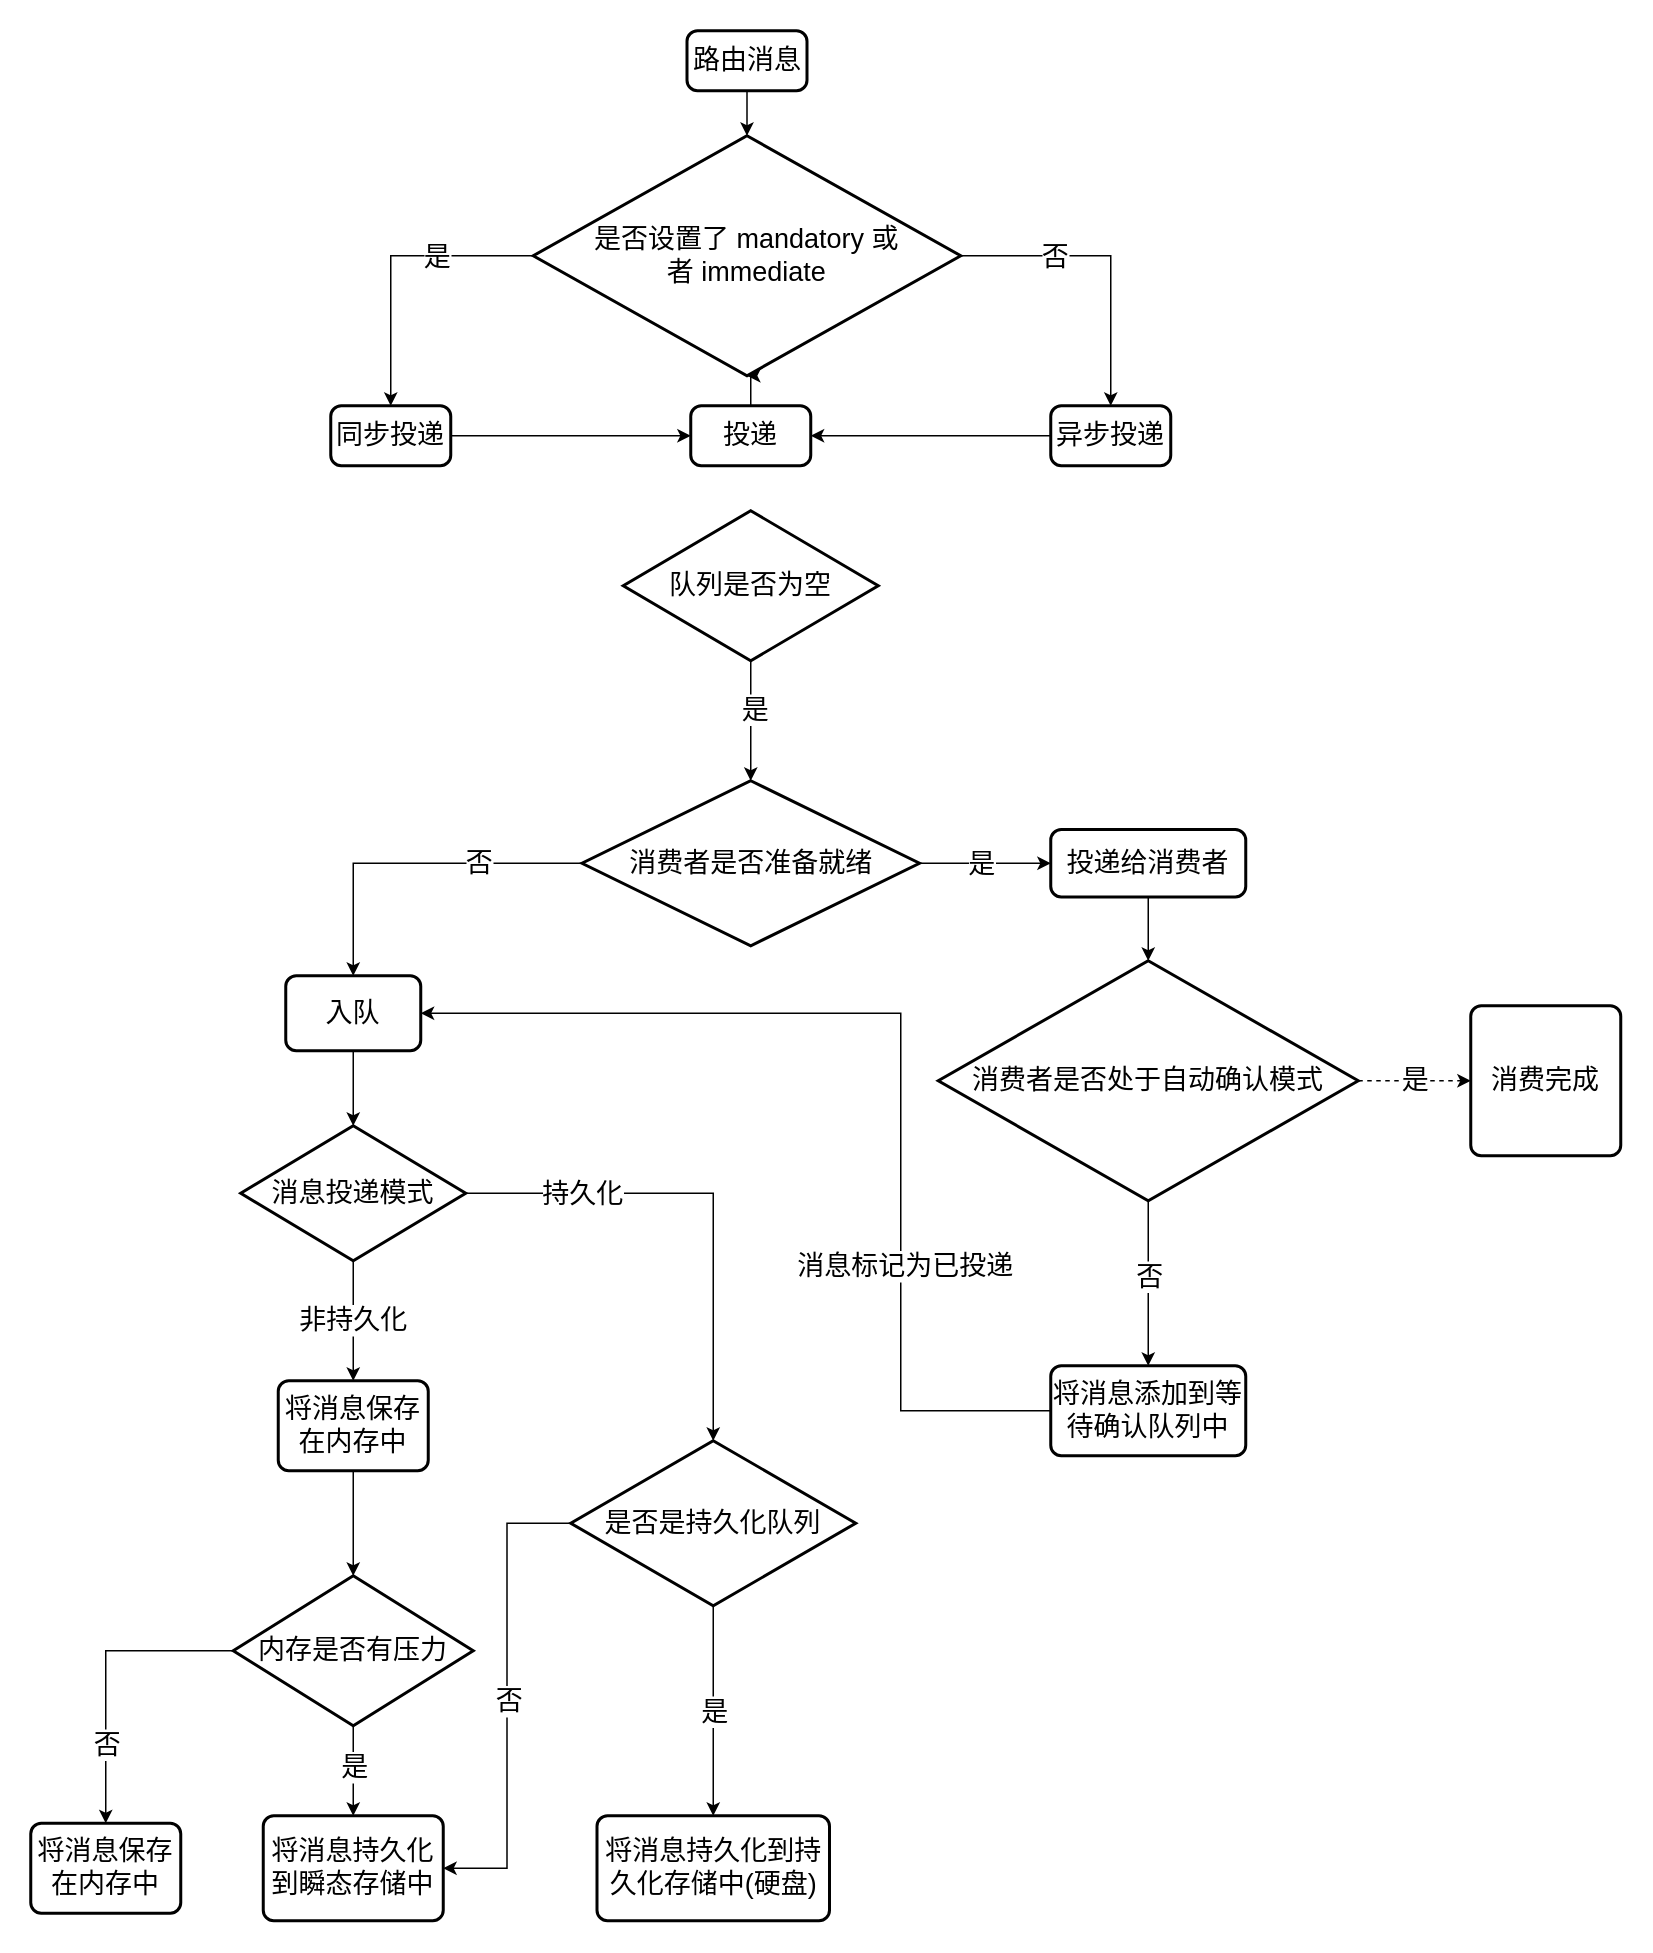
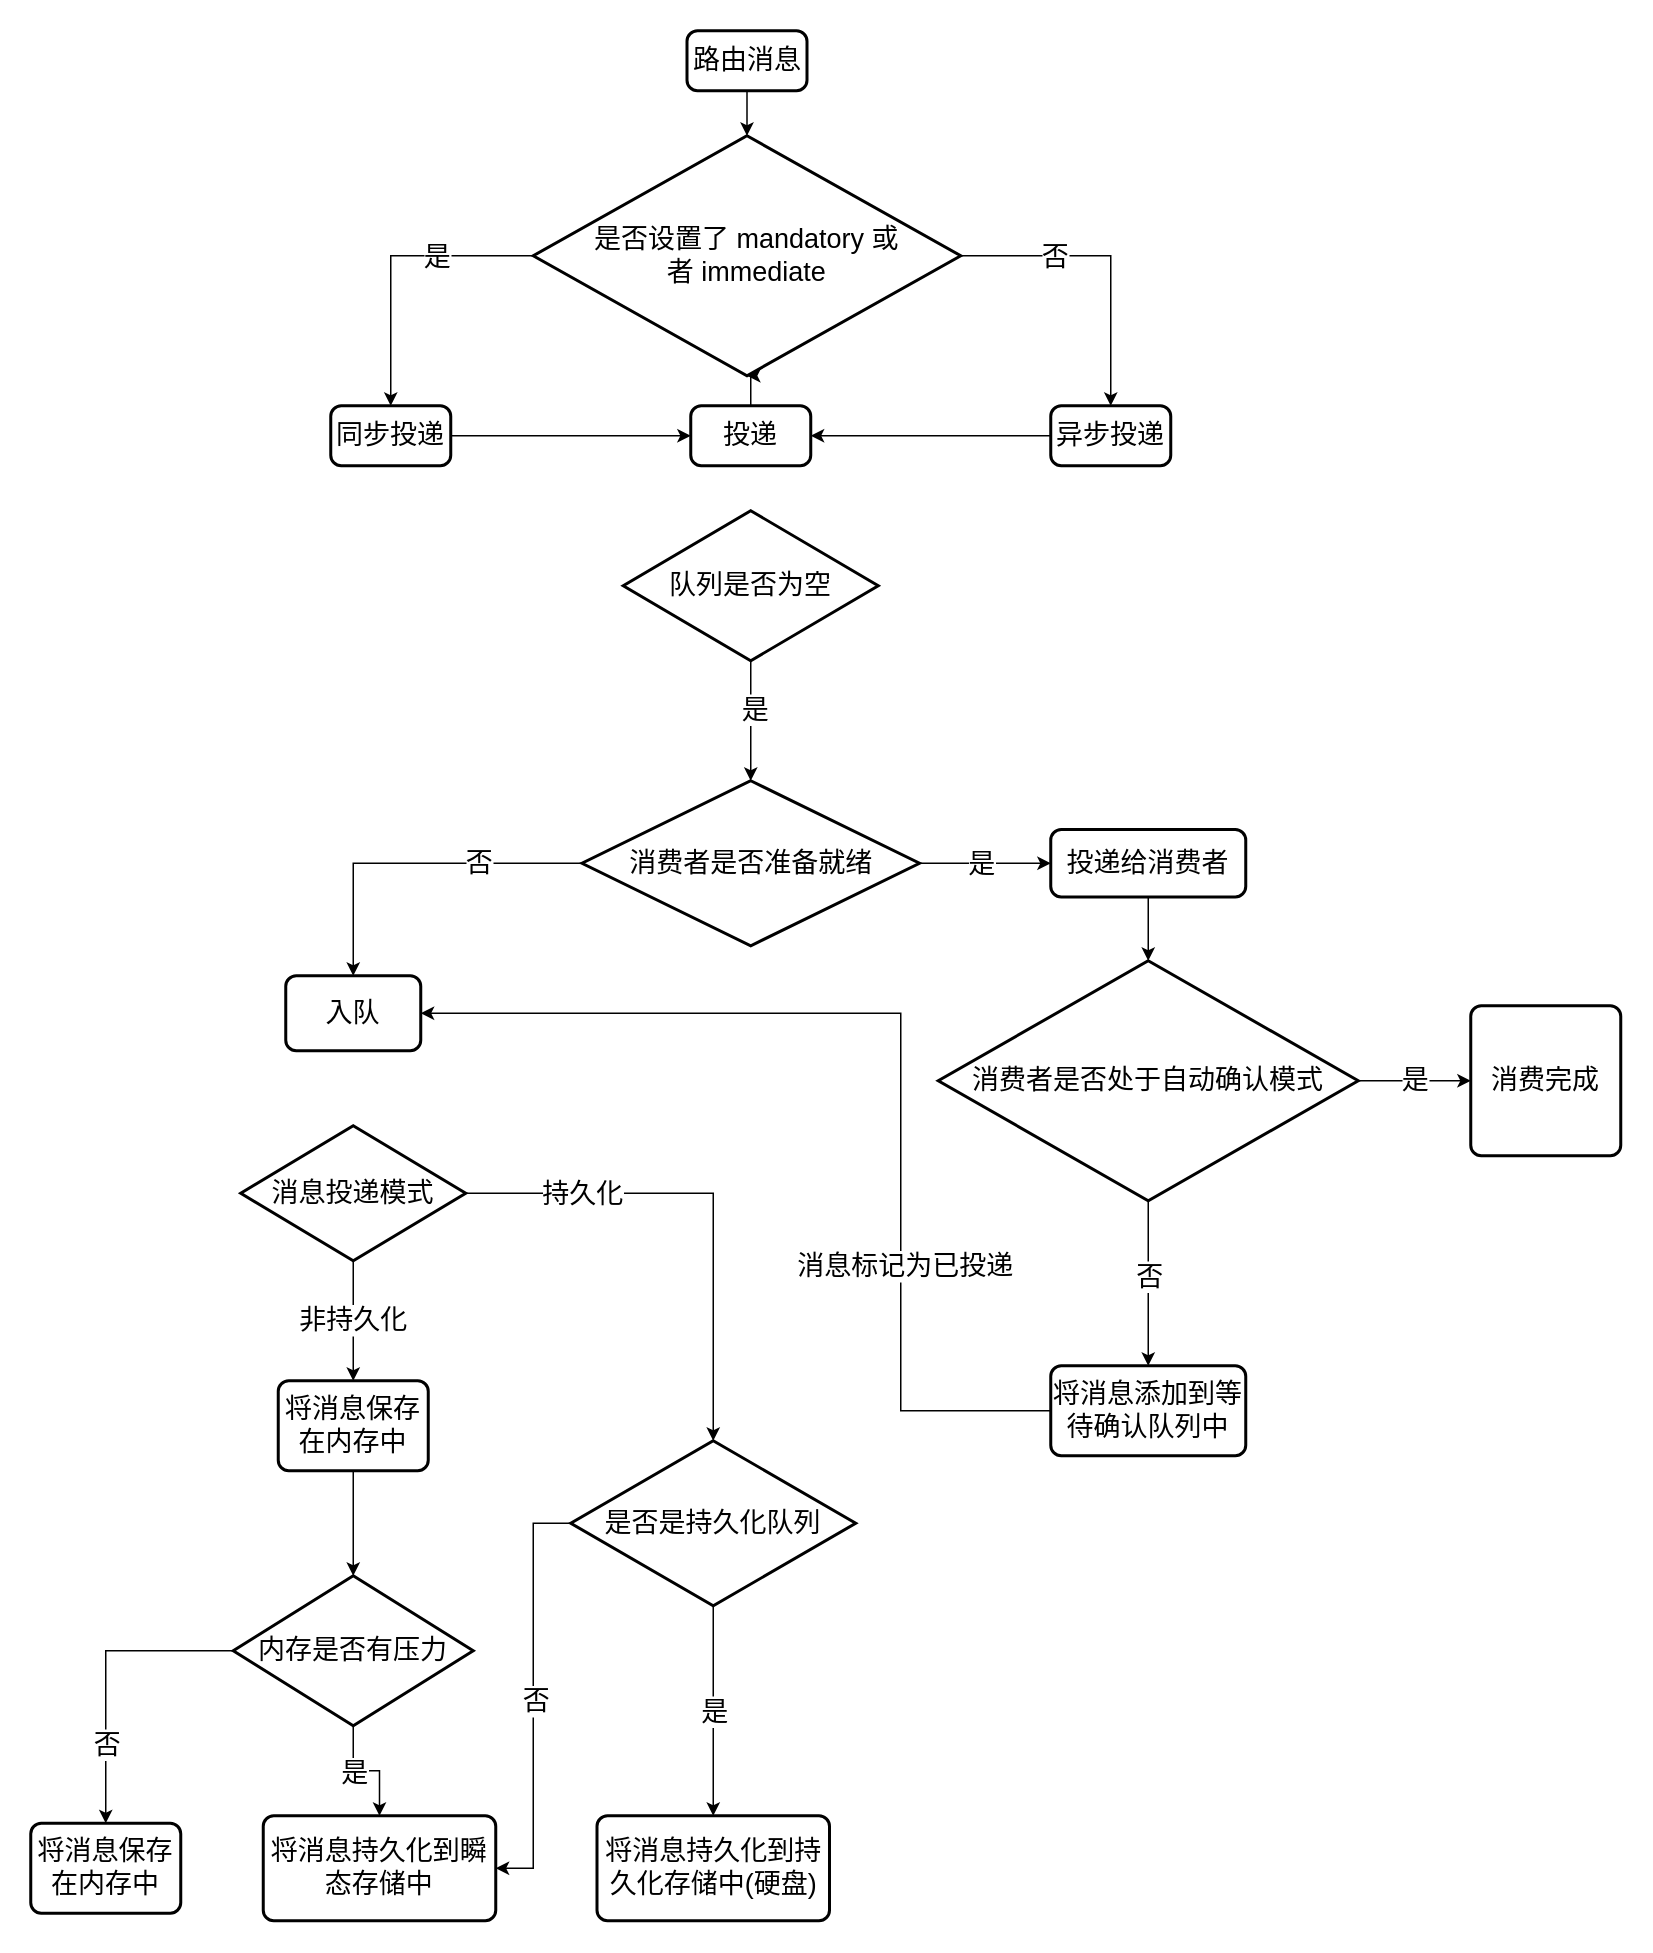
- <mxCell id="28" value="&lt;font style=&quot;font-size: 18px&quot;&gt;是&lt;/font&gt;" style="edgeStyle=orthogonalEdgeStyle;rounded=0;orthogonalLoop=1;jettySize=auto;html=1;entryX=0;entryY=0.5;entryDx=0;entryDy=0;dashed=1;" edge="1" parent="1" source="29" target="33"><mxGeometry relative="1" as="geometry" /></mxCell>
+ <mxCell id="28" value="&lt;font style=&quot;font-size: 18px&quot;&gt;是&lt;/font&gt;" style="edgeStyle=orthogonalEdgeStyle;rounded=0;orthogonalLoop=1;jettySize=auto;html=1;entryX=0;entryY=0.5;entryDx=0;entryDy=0;" edge="1" parent="1" source="29" target="33"><mxGeometry relative="1" as="geometry" /></mxCell>
- <mxCell id="22" style="edgeStyle=orthogonalEdgeStyle;rounded=0;orthogonalLoop=1;jettySize=auto;html=1;entryX=0.5;entryY=0;entryDx=0;entryDy=0;entryPerimeter=0;" edge="1" parent="1" source="23" target="37"><mxGeometry relative="1" as="geometry" /></mxCell>
- <mxCell id="50" value="&lt;font style=&quot;font-size: 18px&quot;&gt;将消息持久化到瞬态存储中&lt;/font&gt;" style="rounded=1;whiteSpace=wrap;html=1;absoluteArcSize=1;arcSize=14;strokeWidth=2;" vertex="1" parent="1"><mxGeometry x="175" y="1210" width="120" height="70" as="geometry" /></mxCell>
+ <mxCell id="50" value="&lt;font style=&quot;font-size: 18px&quot;&gt;将消息持久化到瞬态存储中&lt;/font&gt;" style="rounded=1;whiteSpace=wrap;html=1;absoluteArcSize=1;arcSize=14;strokeWidth=2;" vertex="1" parent="1"><mxGeometry x="175" y="1210" width="155" height="70" as="geometry" /></mxCell>
